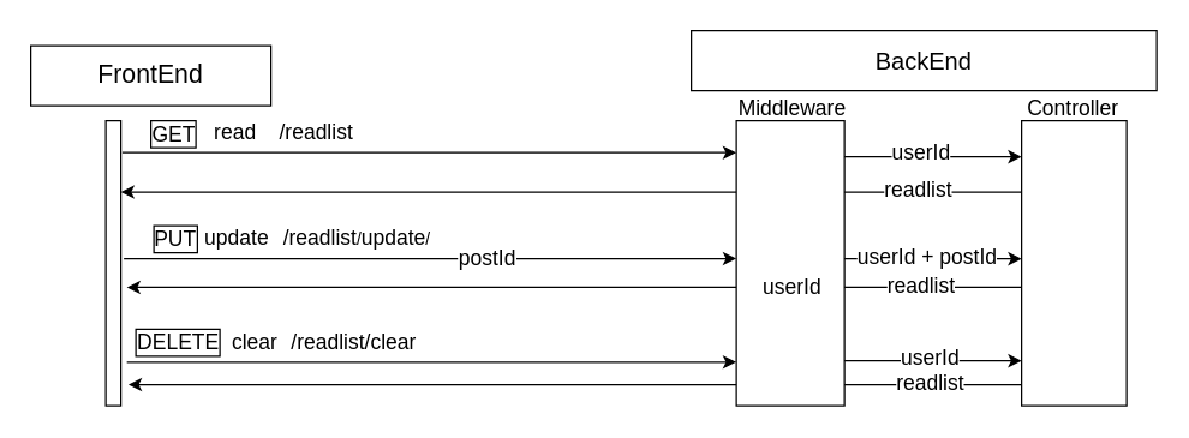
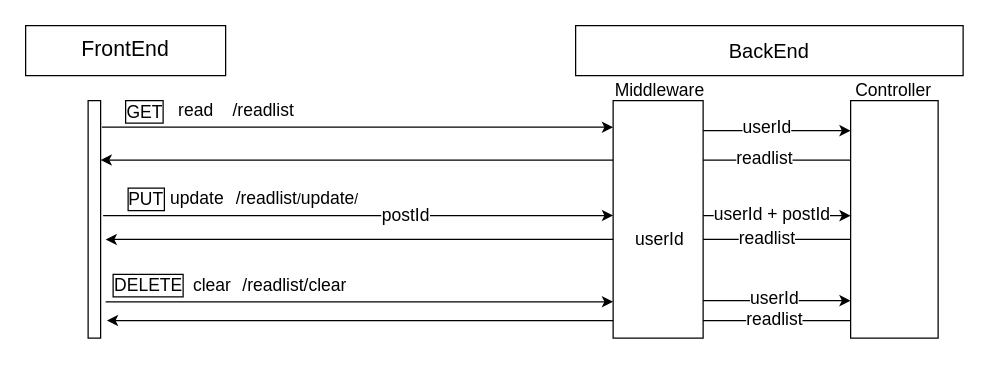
- <mxCell id="21" value="&lt;font style=&quot;font-size: 17px;&quot;&gt;FrontEnd&lt;/font&gt;" style="rounded=0;whiteSpace=wrap;html=1;" vertex="1" parent="1"><mxGeometry x="20" y="30" width="160" height="40" as="geometry" /></mxCell>
+ <mxCell id="21" value="&lt;font style=&quot;font-size: 17px;&quot;&gt;FrontEnd&lt;/font&gt;" style="rounded=0;whiteSpace=wrap;html=1;" vertex="1" parent="1"><mxGeometry x="20" y="20" width="160" height="40" as="geometry" /></mxCell>
